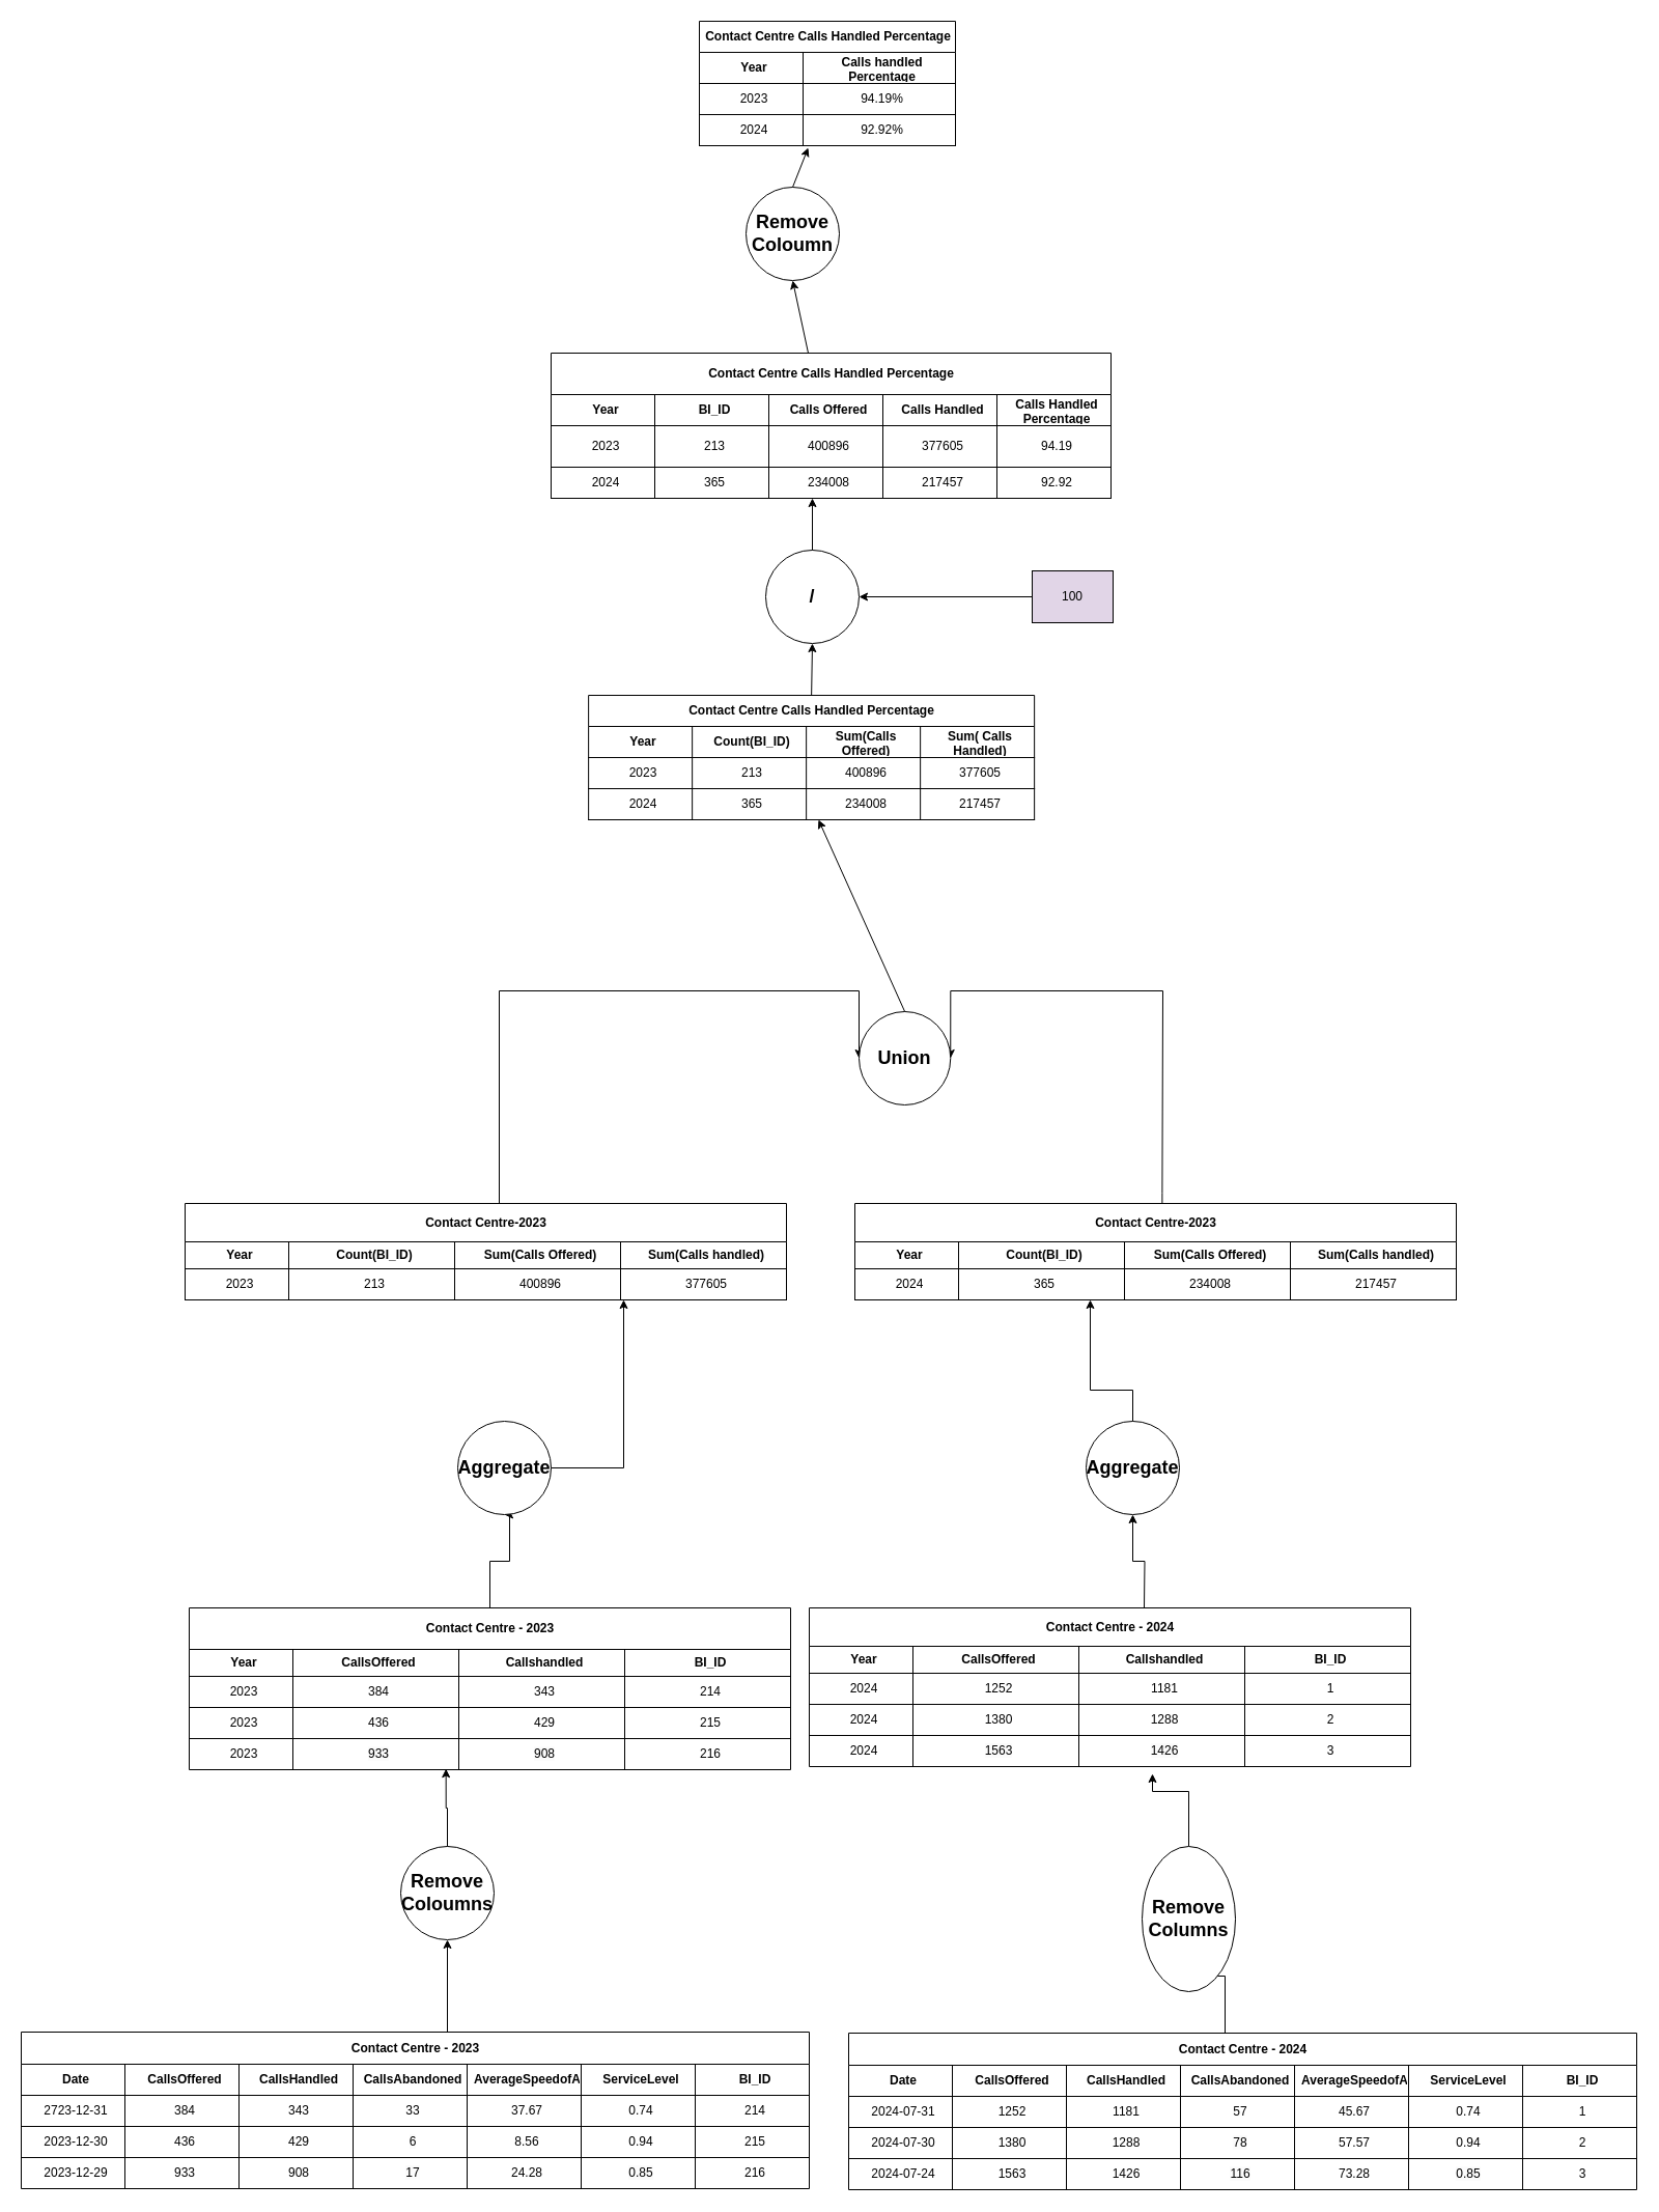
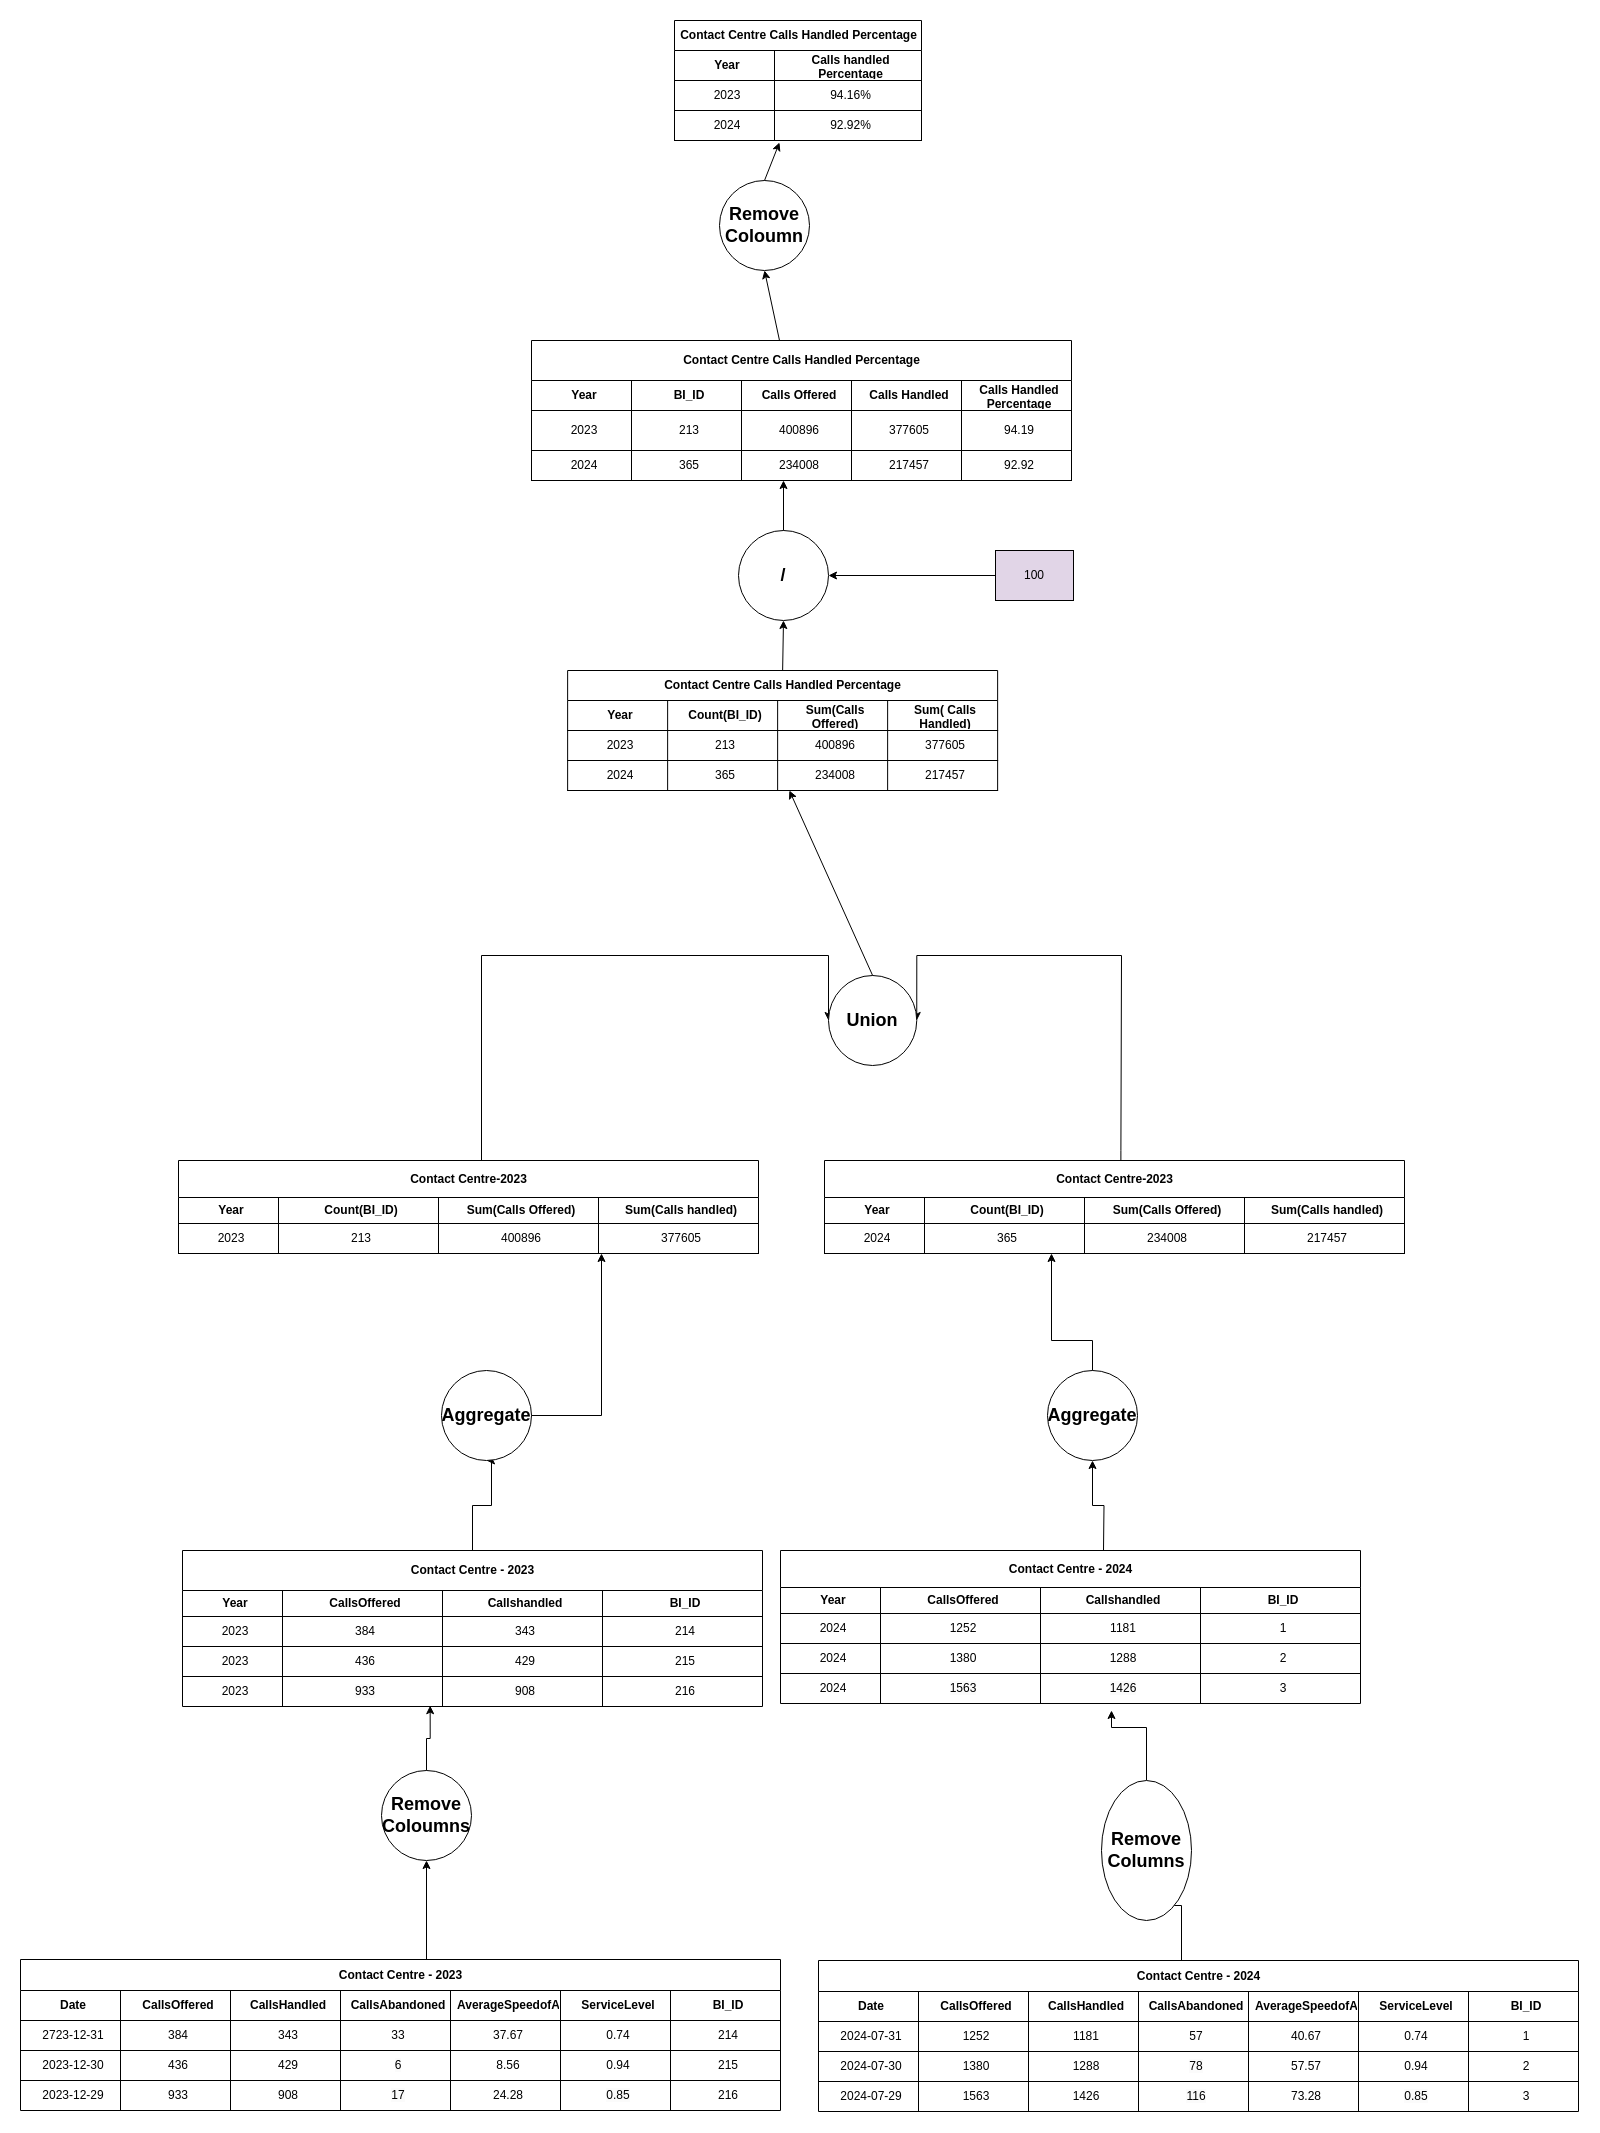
- <mxCell id="8" value="94.19%" style="shape=partialRectangle;connectable=0;fillColor=none;top=0;left=0;bottom=0;right=0;align=center;spacingLeft=6;fontStyle=0;overflow=hidden;whiteSpace=wrap;html=1;" parent="6" vertex="1"><mxGeometry x="100" width="147" height="30" as="geometry"><mxRectangle width="147" height="30" as="alternateBounds" /></mxGeometry></mxCell>
+ <mxCell id="8" value="94.16%" style="shape=partialRectangle;connectable=0;fillColor=none;top=0;left=0;bottom=0;right=0;align=center;spacingLeft=6;fontStyle=0;overflow=hidden;whiteSpace=wrap;html=1;" parent="6" vertex="1"><mxGeometry x="100" width="147" height="30" as="geometry"><mxRectangle width="147" height="30" as="alternateBounds" /></mxGeometry></mxCell>
- <mxCell id="42" value="&lt;font style=&quot;font-size: 18px;&quot;&gt;&lt;b&gt;Remove&lt;/b&gt;&lt;/font&gt;&lt;div&gt;&lt;font style=&quot;font-size: 18px;&quot;&gt;&lt;b&gt;Coloumns&lt;/b&gt;&lt;/font&gt;&lt;/div&gt;" style="shape=ellipse;html=1;dashed=0;whiteSpace=wrap;perimeter=ellipsePerimeter;strokeColor=default;align=center;verticalAlign=middle;fontFamily=Helvetica;fontSize=12;fontColor=default;fillColor=default;" parent="1" vertex="1"><mxGeometry x="386" y="1780" width="90" height="90" as="geometry" /></mxCell>
+ <mxCell id="42" value="&lt;font style=&quot;font-size: 18px;&quot;&gt;&lt;b&gt;Remove&lt;/b&gt;&lt;/font&gt;&lt;div&gt;&lt;font style=&quot;font-size: 18px;&quot;&gt;&lt;b&gt;Coloumns&lt;/b&gt;&lt;/font&gt;&lt;/div&gt;" style="shape=ellipse;html=1;dashed=0;whiteSpace=wrap;perimeter=ellipsePerimeter;strokeColor=default;align=center;verticalAlign=middle;fontFamily=Helvetica;fontSize=12;fontColor=default;fillColor=default;" parent="1" vertex="1"><mxGeometry x="381" y="1770" width="90" height="90" as="geometry" /></mxCell>
- <mxCell id="105" value="45.67" style="shape=partialRectangle;connectable=0;fillColor=none;top=0;left=0;bottom=0;right=0;align=center;spacingLeft=6;fontStyle=0;overflow=hidden;whiteSpace=wrap;html=1;" parent="100" vertex="1"><mxGeometry x="430" width="110" height="30" as="geometry"><mxRectangle width="110" height="30" as="alternateBounds" /></mxGeometry></mxCell>
+ <mxCell id="105" value="40.67" style="shape=partialRectangle;connectable=0;fillColor=none;top=0;left=0;bottom=0;right=0;align=center;spacingLeft=6;fontStyle=0;overflow=hidden;whiteSpace=wrap;html=1;" parent="100" vertex="1"><mxGeometry x="430" width="110" height="30" as="geometry"><mxRectangle width="110" height="30" as="alternateBounds" /></mxGeometry></mxCell>
- <mxCell id="117" value="2024-07-24" style="shape=partialRectangle;connectable=0;fillColor=none;top=0;left=0;bottom=0;right=0;align=center;spacingLeft=6;overflow=hidden;whiteSpace=wrap;html=1;fontStyle=0" parent="116" vertex="1"><mxGeometry width="100" height="30" as="geometry"><mxRectangle width="100" height="30" as="alternateBounds" /></mxGeometry></mxCell>
+ <mxCell id="117" value="2024-07-29" style="shape=partialRectangle;connectable=0;fillColor=none;top=0;left=0;bottom=0;right=0;align=center;spacingLeft=6;overflow=hidden;whiteSpace=wrap;html=1;fontStyle=0" parent="116" vertex="1"><mxGeometry width="100" height="30" as="geometry"><mxRectangle width="100" height="30" as="alternateBounds" /></mxGeometry></mxCell>
